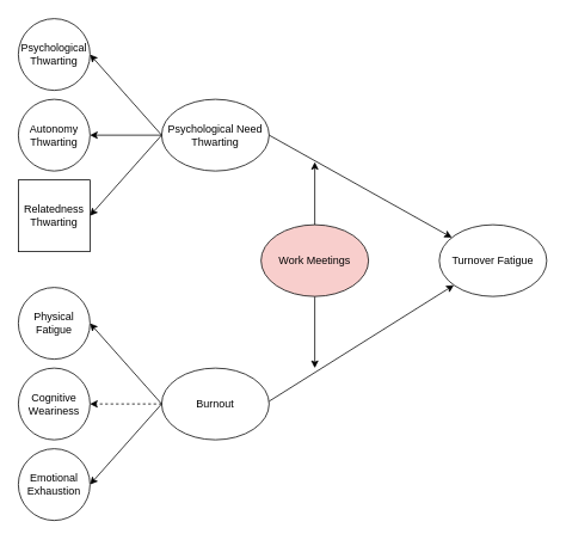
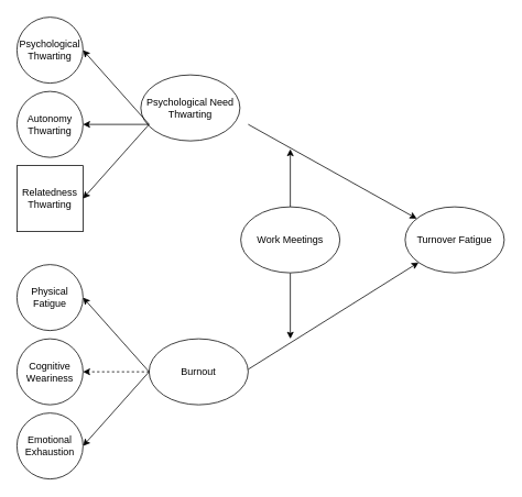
- <mxCell id="18" value="Psychological Need Thwarting" style="ellipse;whiteSpace=wrap;html=1;" vertex="1" parent="14"><mxGeometry x="160" y="90" width="120" height="80" as="geometry" /></mxCell>
+ <mxCell id="18" value="Psychological Need Thwarting" style="ellipse;whiteSpace=wrap;html=1;" vertex="1" parent="14"><mxGeometry x="150" y="70" width="120" height="80" as="geometry" /></mxCell>
- <mxCell id="25" value="Work Meetings" style="ellipse;whiteSpace=wrap;html=1;fillColor=#f8cecc;" vertex="1" parent="2"><mxGeometry x="271" y="230" width="120" height="80" as="geometry" /></mxCell>
+ <mxCell id="25" value="Work Meetings" style="ellipse;whiteSpace=wrap;html=1;" vertex="1" parent="2"><mxGeometry x="271" y="230" width="120" height="80" as="geometry" /></mxCell>
